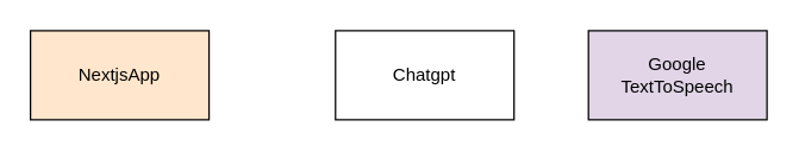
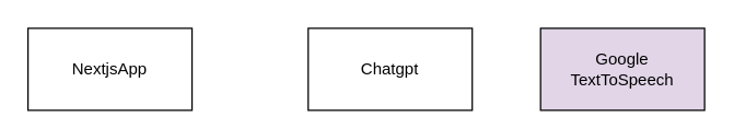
- <mxCell id="2" value="NextjsApp" style="rounded=0;whiteSpace=wrap;html=1;fillColor=#ffe6cc;" parent="1" vertex="1"><mxGeometry x="20" y="20" width="120" height="60" as="geometry" /></mxCell>
+ <mxCell id="2" value="NextjsApp" style="rounded=0;whiteSpace=wrap;html=1;" parent="1" vertex="1"><mxGeometry x="20" y="20" width="120" height="60" as="geometry" /></mxCell>
